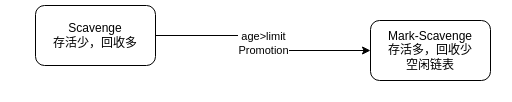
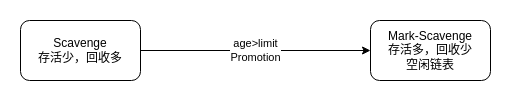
- <mxCell id="4" value="Scavenge&lt;br&gt;存活少，回收多" style="rounded=1;whiteSpace=wrap;html=1;" vertex="1" parent="1"><mxGeometry x="35" y="5" width="120" height="60" as="geometry" /></mxCell>
+ <mxCell id="4" value="Scavenge&lt;br&gt;存活少，回收多" style="rounded=1;whiteSpace=wrap;html=1;" vertex="1" parent="1"><mxGeometry x="20" y="20" width="120" height="60" as="geometry" /></mxCell>
